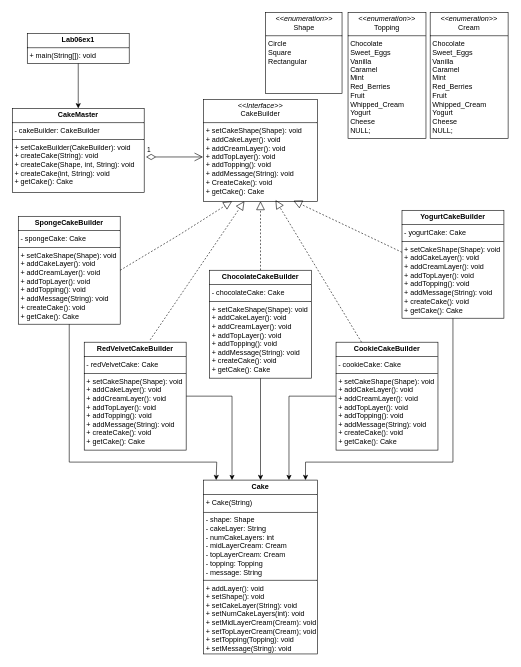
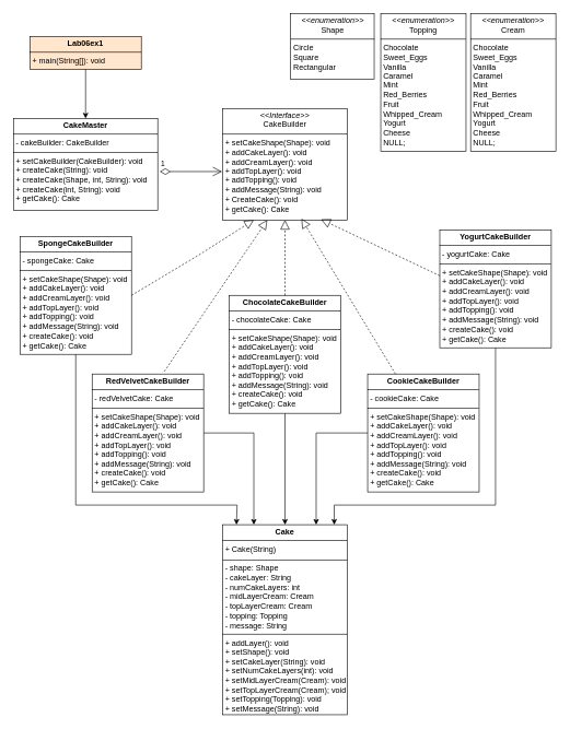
- <mxCell id="17" value="&lt;p style=&quot;margin:0px;margin-top:4px;text-align:center;&quot;&gt;&lt;b&gt;Lab06ex1&lt;/b&gt;&lt;/p&gt;&lt;hr size=&quot;1&quot; style=&quot;border-style:solid;&quot;&gt;&lt;p style=&quot;margin:0px;margin-left:4px;&quot;&gt;+ main(String[]): void&lt;/p&gt;" style="verticalAlign=top;align=left;overflow=fill;html=1;whiteSpace=wrap;" vertex="1" parent="1"><mxGeometry x="45" y="55" width="170" height="50" as="geometry" /></mxCell>
+ <mxCell id="17" value="&lt;p style=&quot;margin:0px;margin-top:4px;text-align:center;&quot;&gt;&lt;b&gt;Lab06ex1&lt;/b&gt;&lt;/p&gt;&lt;hr size=&quot;1&quot; style=&quot;border-style:solid;&quot;&gt;&lt;p style=&quot;margin:0px;margin-left:4px;&quot;&gt;+ main(String[]): void&lt;/p&gt;" style="verticalAlign=top;align=left;overflow=fill;html=1;whiteSpace=wrap;fillColor=#ffe6cc;" vertex="1" parent="1"><mxGeometry x="45" y="55" width="170" height="50" as="geometry" /></mxCell>
- <mxCell id="8" value="&lt;p style=&quot;margin:0px;margin-top:4px;text-align:center;&quot;&gt;&lt;i&gt;&amp;lt;&amp;lt;enumeration&amp;gt;&amp;gt;&lt;/i&gt;&lt;br&gt;Shape&lt;/p&gt;&lt;hr size=&quot;1&quot; style=&quot;border-style:solid;&quot;&gt;&lt;p style=&quot;margin:0px;margin-left:4px;&quot;&gt;Circle&lt;/p&gt;&lt;p style=&quot;margin:0px;margin-left:4px;&quot;&gt;Square&lt;/p&gt;&lt;p style=&quot;margin:0px;margin-left:4px;&quot;&gt;Rectangular&lt;/p&gt;" style="verticalAlign=top;align=left;overflow=fill;html=1;whiteSpace=wrap;" vertex="1" parent="1"><mxGeometry x="442.5" y="20" width="127.5" height="135" as="geometry" /></mxCell>
+ <mxCell id="8" value="&lt;p style=&quot;margin:0px;margin-top:4px;text-align:center;&quot;&gt;&lt;i&gt;&amp;lt;&amp;lt;enumeration&amp;gt;&amp;gt;&lt;/i&gt;&lt;br&gt;Shape&lt;/p&gt;&lt;hr size=&quot;1&quot; style=&quot;border-style:solid;&quot;&gt;&lt;p style=&quot;margin:0px;margin-left:4px;&quot;&gt;Circle&lt;/p&gt;&lt;p style=&quot;margin:0px;margin-left:4px;&quot;&gt;Square&lt;/p&gt;&lt;p style=&quot;margin:0px;margin-left:4px;&quot;&gt;Rectangular&lt;/p&gt;" style="verticalAlign=top;align=left;overflow=fill;html=1;whiteSpace=wrap;" vertex="1" parent="1"><mxGeometry x="442.5" width="127.5" height="100" as="geometry" y="20" /></mxCell>
